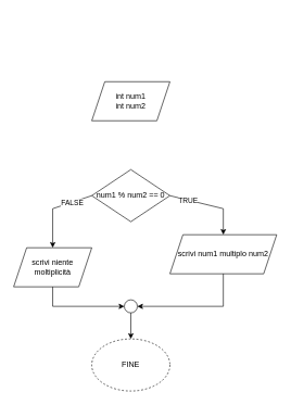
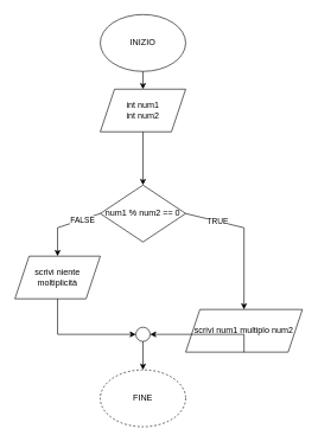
+ <mxCell id="2" value="INIZIO" style="ellipse;whiteSpace=wrap;html=1;" vertex="1" parent="1"><mxGeometry x="140" y="20" width="120" height="80" as="geometry" /></mxCell>
+ <mxCell id="4" value="" style="endArrow=classic;html=1;rounded=0;exitX=0.5;exitY=1;exitDx=0;exitDy=0;entryX=0.5;entryY=0;entryDx=0;entryDy=0;" edge="1" parent="1" source="2" target="3"><mxGeometry width="50" height="50" relative="1" as="geometry"><mxPoint x="180" y="410" as="sourcePoint" /><mxPoint x="230" y="360" as="targetPoint" /></mxGeometry></mxCell>
+ <mxCell id="6" value="" style="endArrow=classic;html=1;rounded=0;exitX=0.5;exitY=1;exitDx=0;exitDy=0;entryX=0.5;entryY=0;entryDx=0;entryDy=0;" edge="1" parent="1" source="3" target="5"><mxGeometry width="50" height="50" relative="1" as="geometry"><mxPoint x="180" y="400" as="sourcePoint" /><mxPoint x="230" y="350" as="targetPoint" /></mxGeometry></mxCell>
- <mxCell id="7" value="scrivi num1 multiplo num2" style="shape=parallelogram;perimeter=parallelogramPerimeter;whiteSpace=wrap;html=1;fixedSize=1;" vertex="1" parent="1"><mxGeometry x="260" y="360" width="164" height="60" as="geometry" /></mxCell>
+ <mxCell id="7" value="scrivi num1 multiplo num2" style="shape=parallelogram;perimeter=parallelogramPerimeter;whiteSpace=wrap;html=1;fixedSize=1;" vertex="1" parent="1"><mxGeometry x="260" y="435" width="164" height="60" as="geometry" /></mxCell>
- <mxCell id="10" value="scrivi niente moltiplicità" style="shape=parallelogram;perimeter=parallelogramPerimeter;whiteSpace=wrap;html=1;fixedSize=1;" vertex="1" parent="1"><mxGeometry x="20" y="380" width="120" height="60" as="geometry" /></mxCell>
+ <mxCell id="10" value="scrivi niente moltiplicità" style="shape=parallelogram;perimeter=parallelogramPerimeter;whiteSpace=wrap;html=1;fixedSize=1;" vertex="1" parent="1"><mxGeometry x="20" y="360" width="120" height="60" as="geometry" /></mxCell>
